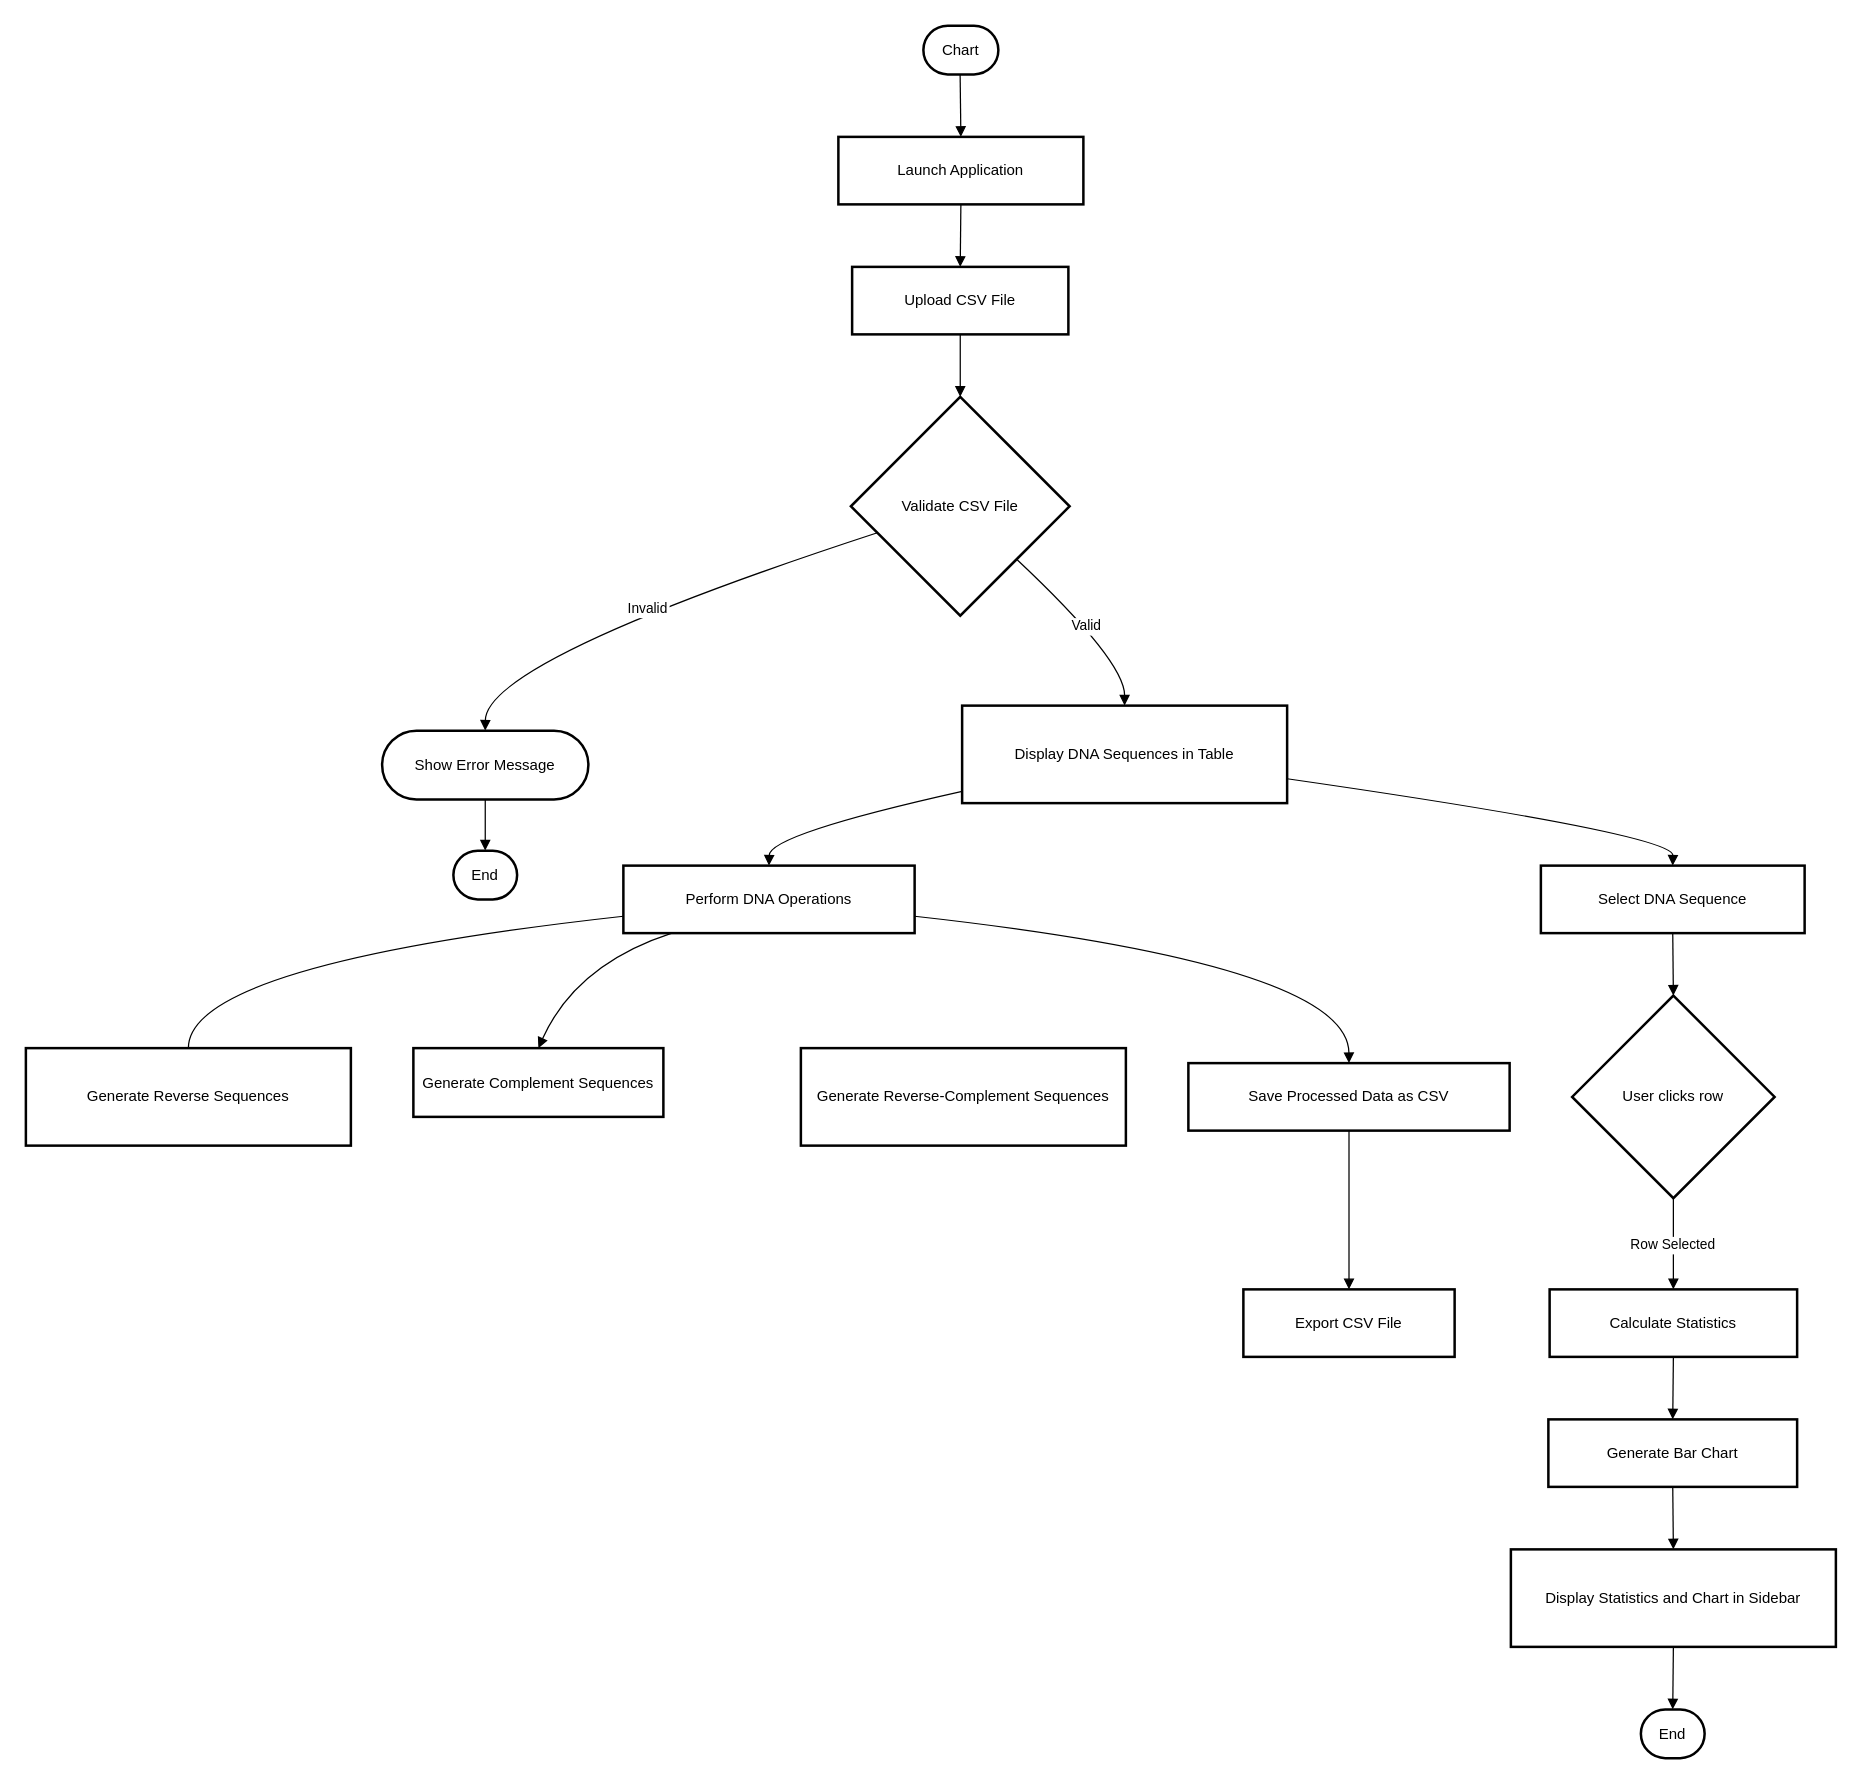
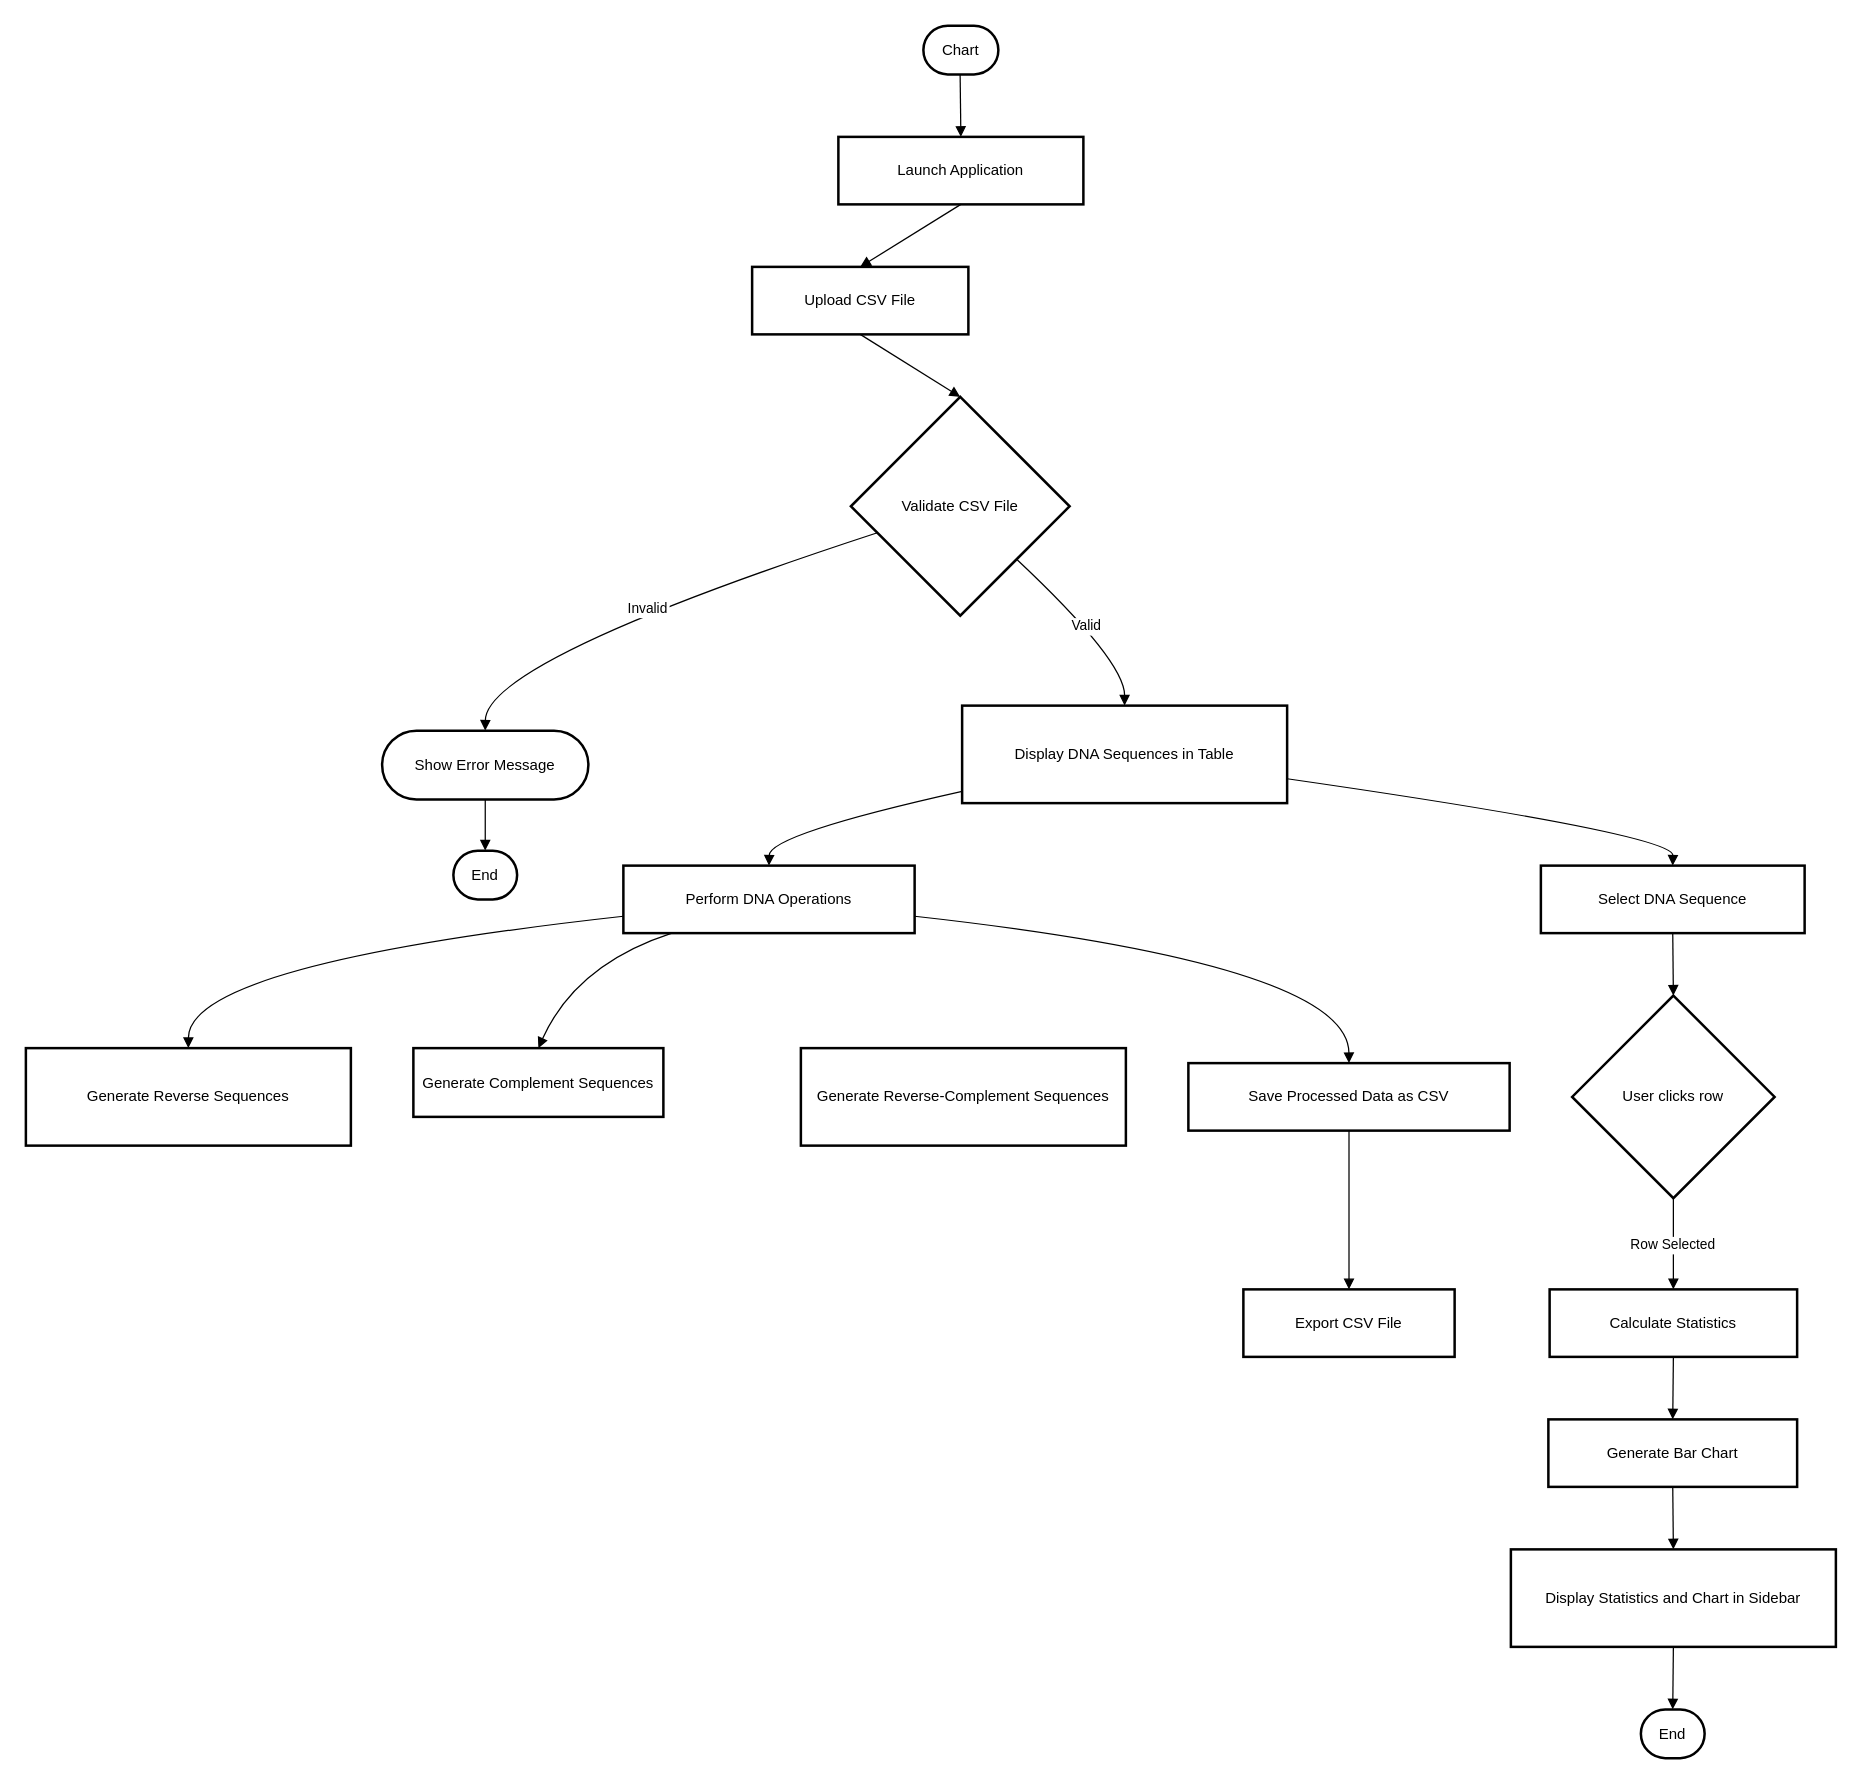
- <mxCell id="4" value="Upload CSV File" style="whiteSpace=wrap;strokeWidth=2;" vertex="1" parent="1"><mxGeometry x="681" y="213" width="173" height="54" as="geometry" /></mxCell>
+ <mxCell id="4" value="Upload CSV File" style="whiteSpace=wrap;strokeWidth=2;" vertex="1" parent="1"><mxGeometry x="601" y="213" width="173" height="54" as="geometry" /></mxCell>
- <mxCell id="28" value="" style="curved=1;startArrow=none;endArrow=none;exitX=0;exitY=0.75;entryX=0.5;entryY=0;rounded=0;" edge="1" parent="1" source="9" target="10"><mxGeometry relative="1" as="geometry"><Array as="points"><mxPoint x="150" y="771" /></Array></mxGeometry></mxCell>
+ <mxCell id="28" value="" style="curved=1;startArrow=none;endArrow=block;exitX=0;exitY=0.75;entryX=0.5;entryY=0;rounded=0;" edge="1" parent="1" source="9" target="10"><mxGeometry relative="1" as="geometry"><Array as="points"><mxPoint x="150" y="771" /></Array></mxGeometry></mxCell>
